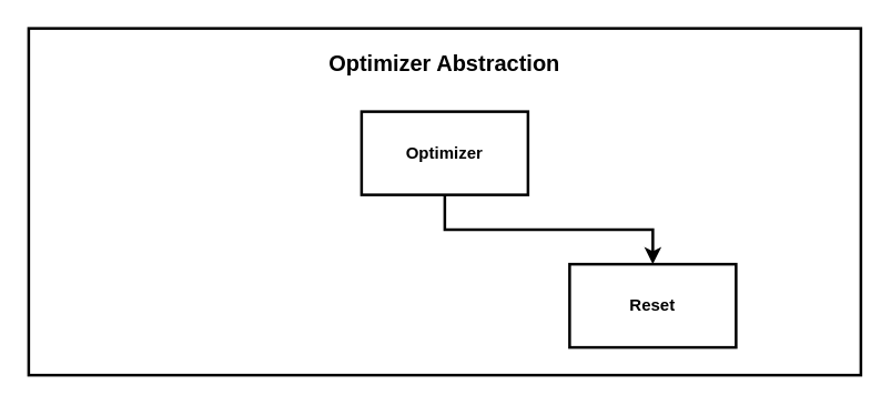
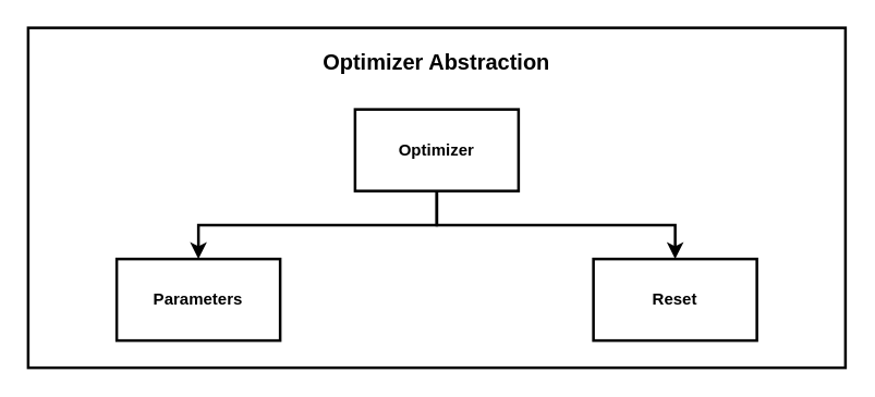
+ <mxCell id="3" style="edgeStyle=orthogonalEdgeStyle;rounded=0;orthogonalLoop=1;jettySize=auto;html=1;exitX=0.5;exitY=1;exitDx=0;exitDy=0;strokeWidth=2;" edge="1" parent="1" source="5" target="6"><mxGeometry relative="1" as="geometry" /></mxCell>
+ <mxCell id="6" value="&lt;b&gt;Parameters&lt;/b&gt;" style="rounded=0;whiteSpace=wrap;html=1;strokeWidth=2;" vertex="1" parent="1"><mxGeometry x="85" y="190" width="120" height="60" as="geometry" /></mxCell>
- <mxCell id="7" value="&lt;b&gt;Reset&lt;/b&gt;" style="rounded=0;whiteSpace=wrap;html=1;strokeWidth=2;" vertex="1" parent="1"><mxGeometry x="410" y="190" width="120" height="60" as="geometry" /></mxCell>
+ <mxCell id="7" value="&lt;b&gt;Reset&lt;/b&gt;" style="rounded=0;whiteSpace=wrap;html=1;strokeWidth=2;" vertex="1" parent="1"><mxGeometry x="435" y="190" width="120" height="60" as="geometry" /></mxCell>
